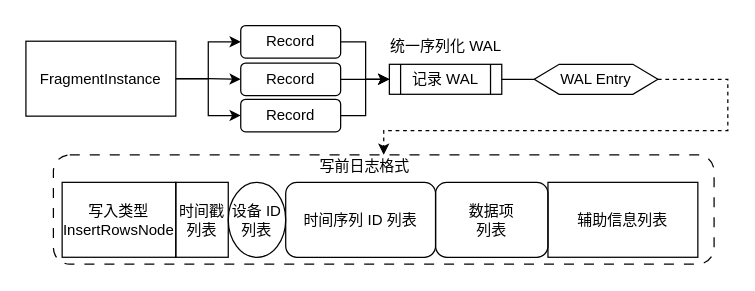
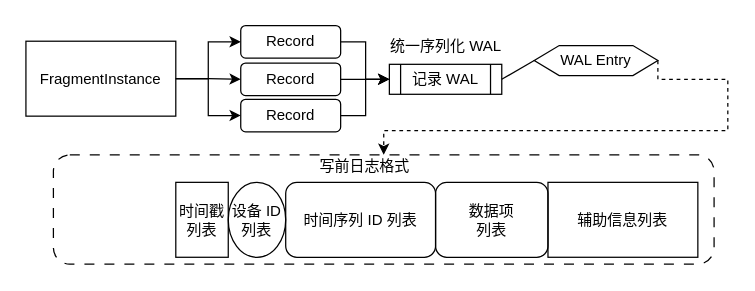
- <mxCell id="15" value="WAL Entry" style="shape=hexagon;perimeter=hexagonPerimeter2;whiteSpace=wrap;html=1;fixedSize=1;" parent="1" vertex="1"><mxGeometry x="427" y="51" width="99" height="24" as="geometry" /></mxCell>
+ <mxCell id="15" value="WAL Entry" style="shape=hexagon;perimeter=hexagonPerimeter2;whiteSpace=wrap;html=1;fixedSize=1;" parent="1" vertex="1"><mxGeometry x="427" y="36" width="99" height="24" as="geometry" /></mxCell>
- <mxCell id="17" value="写入类型&lt;br&gt;InsertRowsNode" style="rounded=0;whiteSpace=wrap;html=1;fillColor=none;strokeColor=#000000;" parent="1" vertex="1"><mxGeometry x="49" y="145.5" width="91" height="60" as="geometry" /></mxCell>
